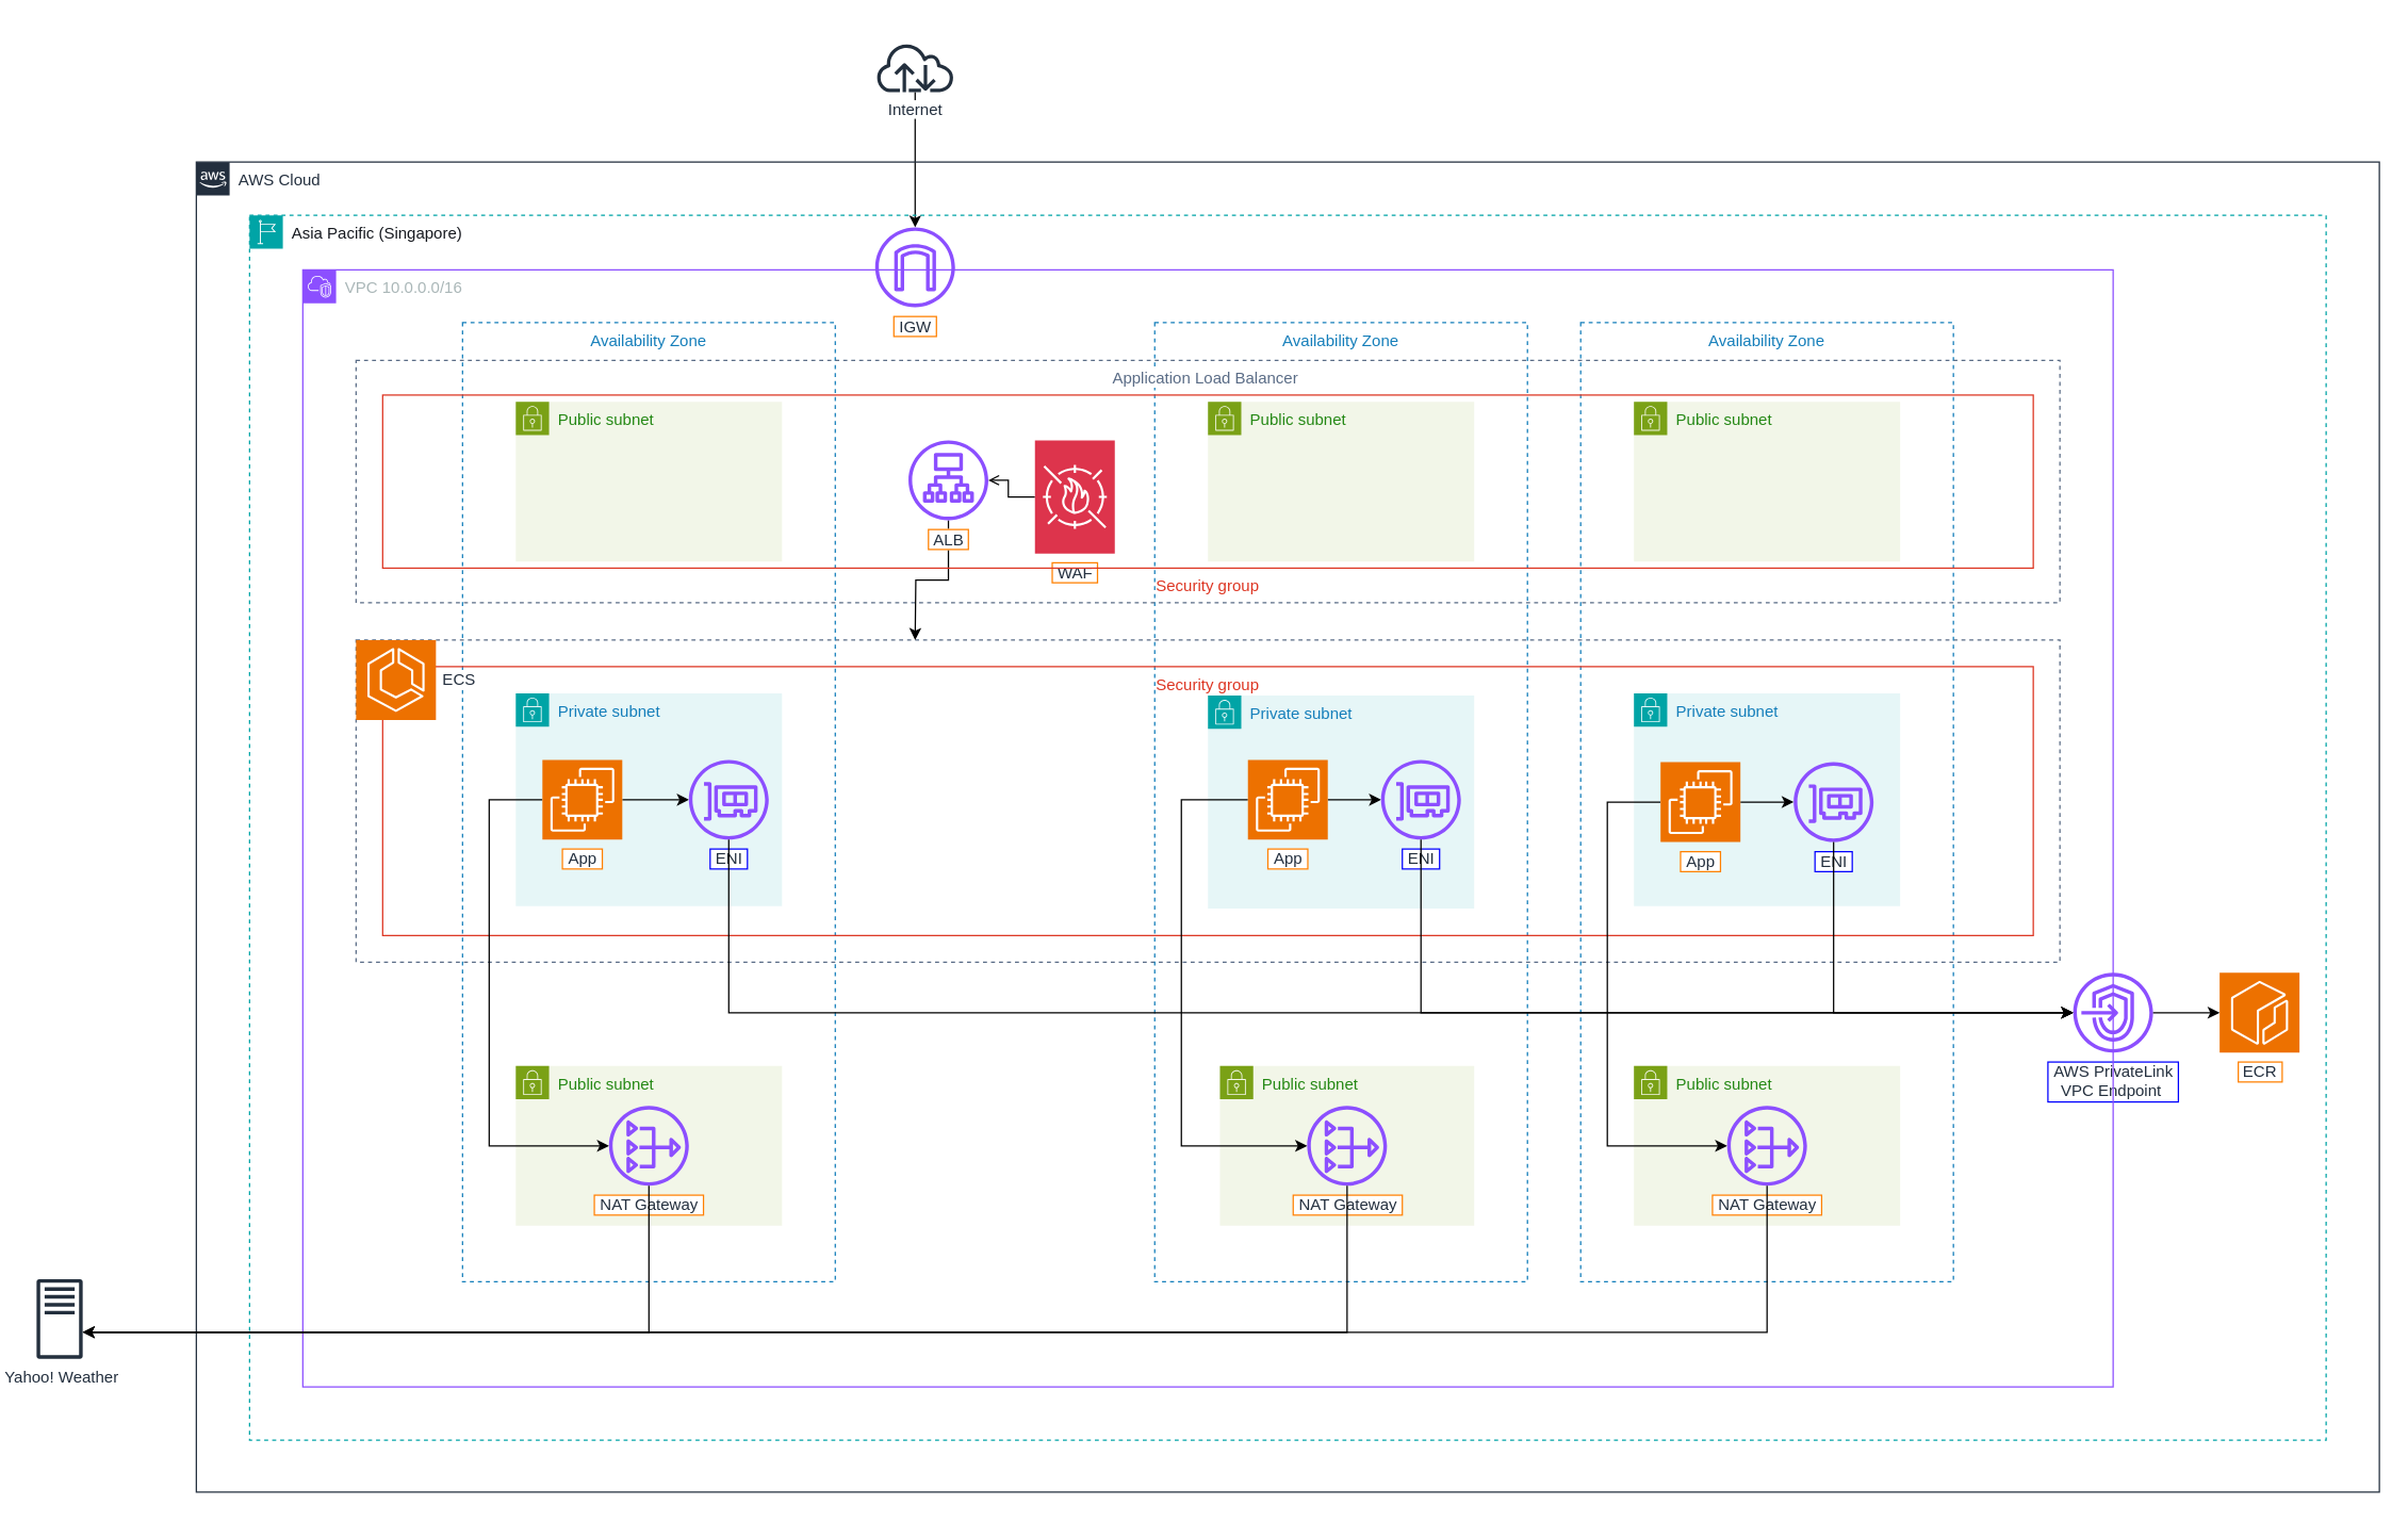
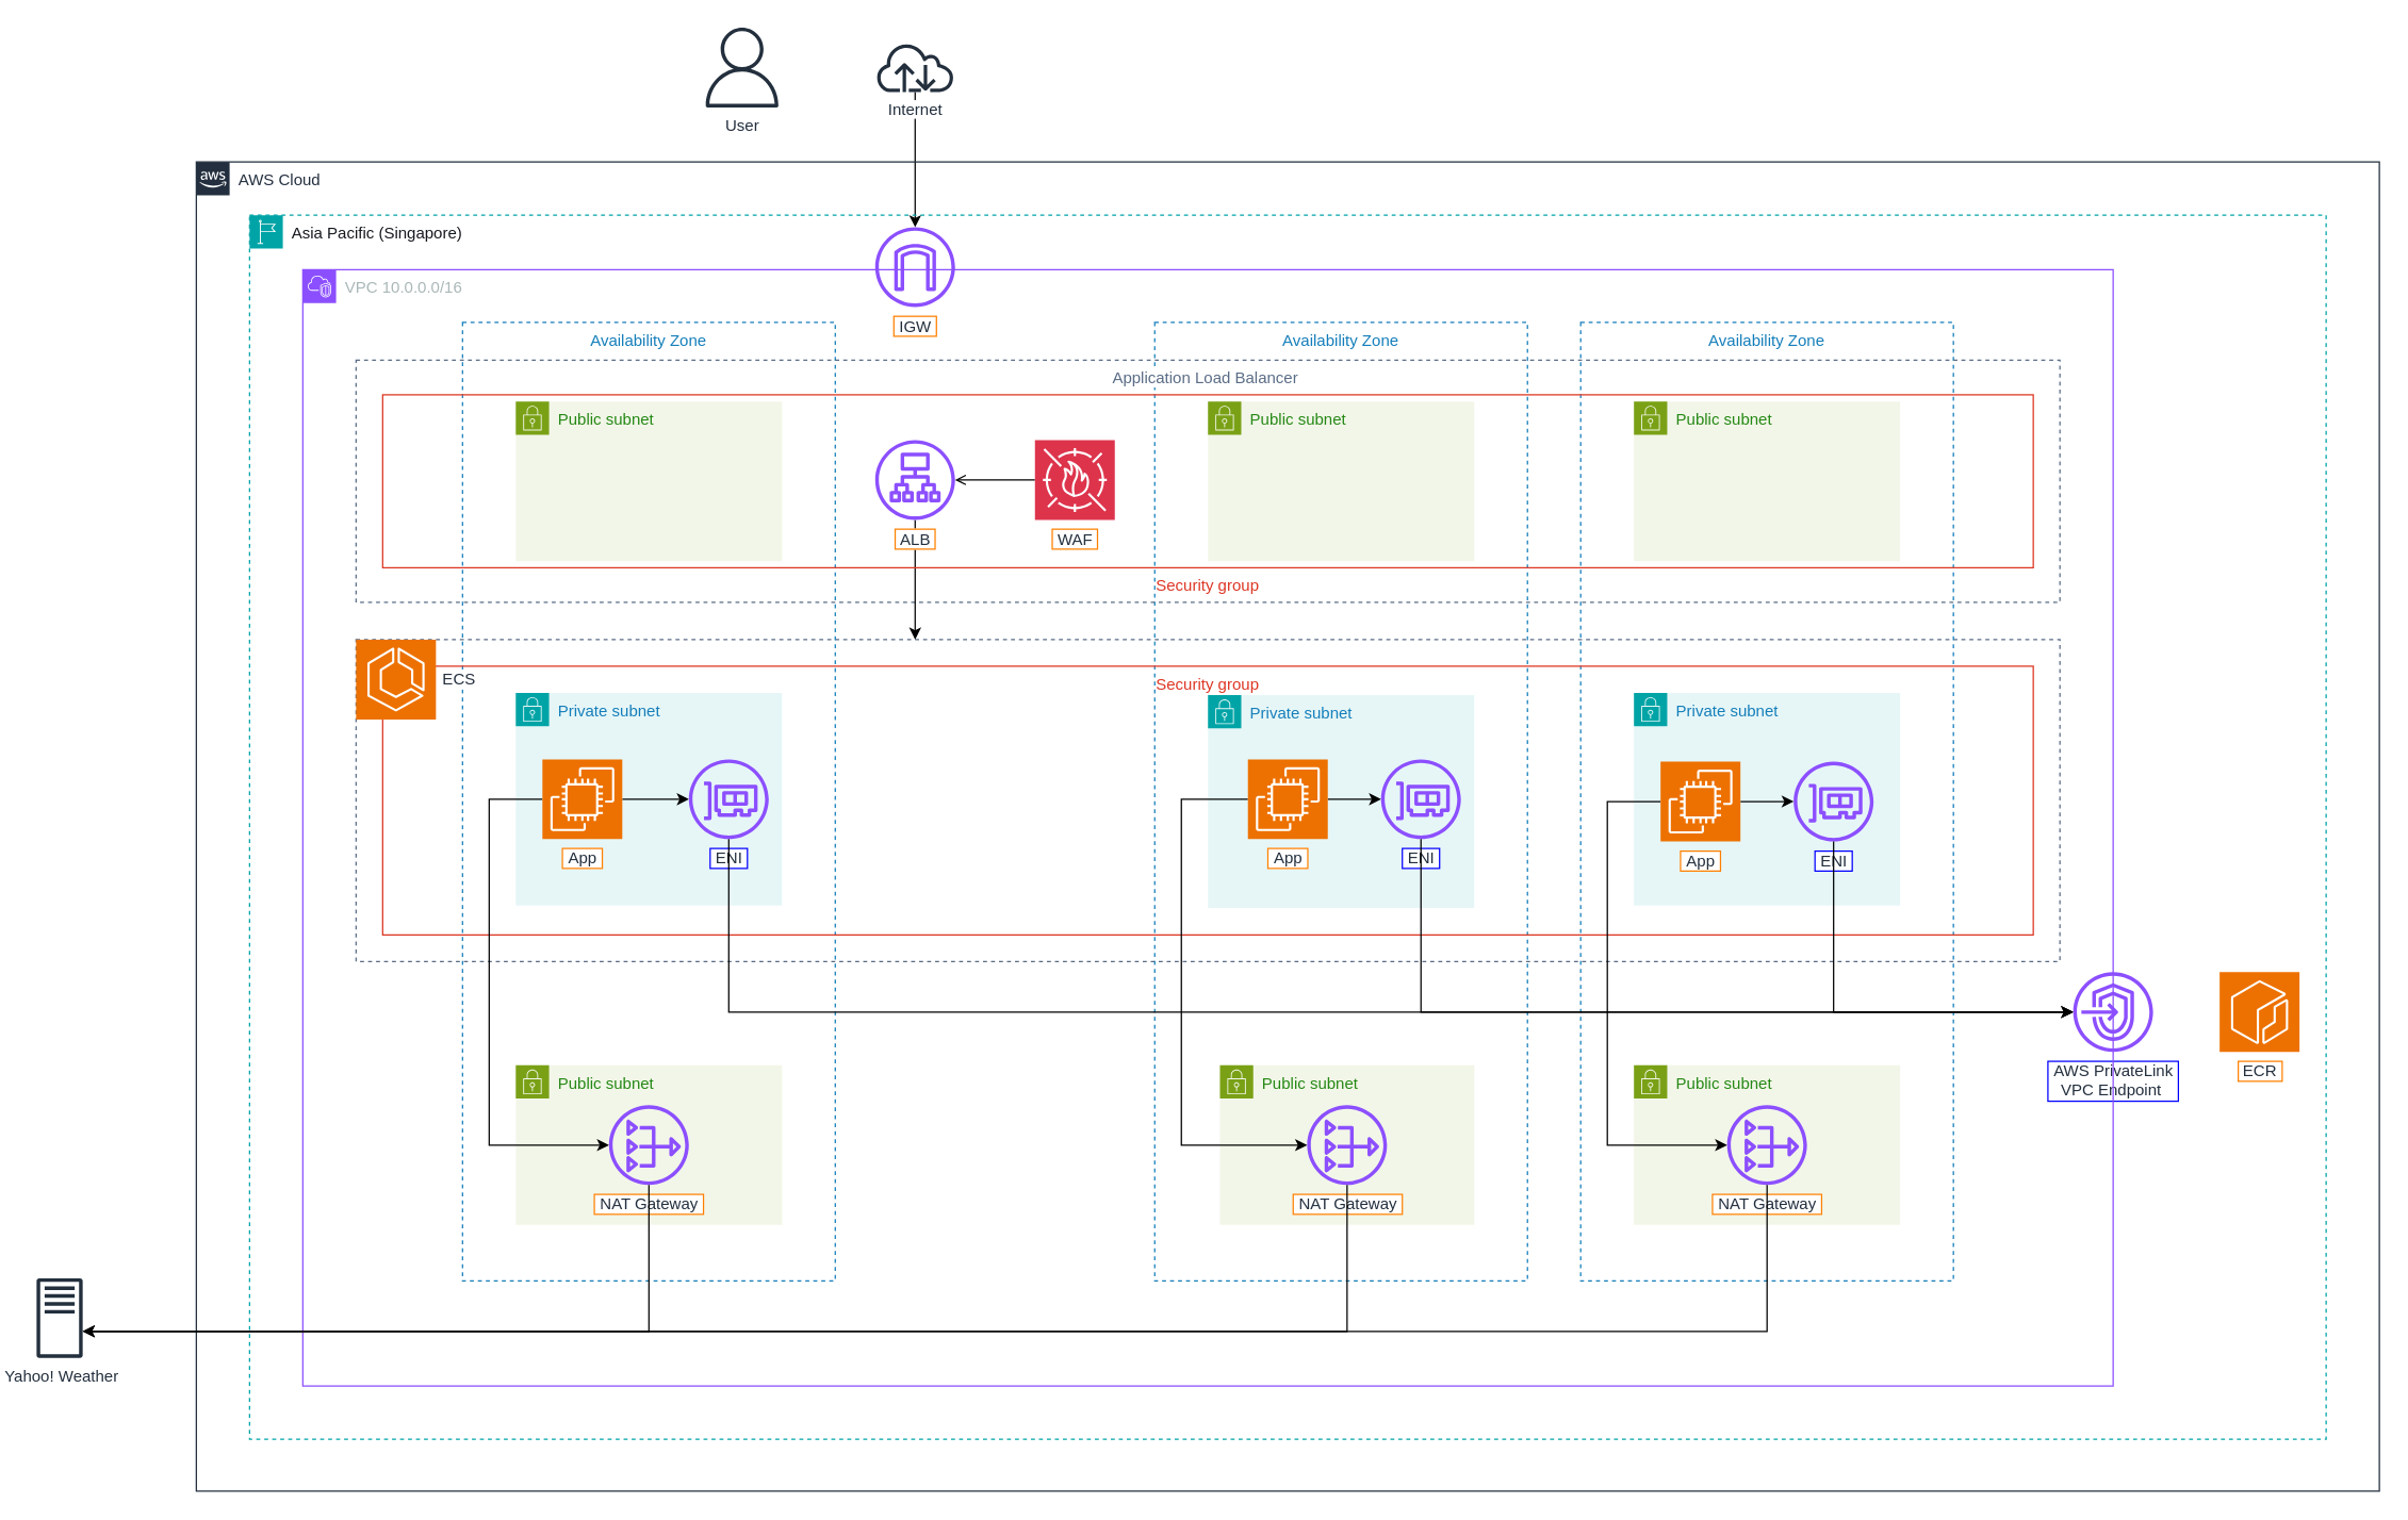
+ <mxCell id="50" value="User" style="sketch=0;outlineConnect=0;fontColor=#232F3E;gradientColor=none;fillColor=#232F3D;strokeColor=none;dashed=0;verticalLabelPosition=bottom;verticalAlign=top;align=center;html=1;fontSize=12;fontStyle=0;aspect=fixed;pointerEvents=1;shape=mxgraph.aws4.user;labelBackgroundColor=default;labelBorderColor=none;" vertex="1" parent="1"><mxGeometry x="520" y="20" width="60" height="60" as="geometry" /></mxCell>
- <mxCell id="25" value="&amp;nbsp;ALB&amp;nbsp;" style="sketch=0;outlineConnect=0;fontColor=#232F3E;gradientColor=none;fillColor=#8C4FFF;strokeColor=none;dashed=0;verticalLabelPosition=bottom;verticalAlign=top;align=center;html=1;fontSize=12;fontStyle=0;aspect=fixed;pointerEvents=1;shape=mxgraph.aws4.application_load_balancer;labelBackgroundColor=default;labelBorderColor=#FF8000;container=0;" vertex="1" parent="8"><mxGeometry x="455.003" y="128" width="60" height="60" as="geometry" /></mxCell>
+ <mxCell id="25" value="&amp;nbsp;ALB&amp;nbsp;" style="sketch=0;outlineConnect=0;fontColor=#232F3E;gradientColor=none;fillColor=#8C4FFF;strokeColor=none;dashed=0;verticalLabelPosition=bottom;verticalAlign=top;align=center;html=1;fontSize=12;fontStyle=0;aspect=fixed;pointerEvents=1;shape=mxgraph.aws4.application_load_balancer;labelBackgroundColor=default;labelBorderColor=#FF8000;container=0;" vertex="1" parent="8"><mxGeometry x="430.003" y="128" width="60" height="60" as="geometry" /></mxCell>
- <mxCell id="27" value="&amp;nbsp;WAF&amp;nbsp;" style="sketch=0;points=[[0,0,0],[0.25,0,0],[0.5,0,0],[0.75,0,0],[1,0,0],[0,1,0],[0.25,1,0],[0.5,1,0],[0.75,1,0],[1,1,0],[0,0.25,0],[0,0.5,0],[0,0.75,0],[1,0.25,0],[1,0.5,0],[1,0.75,0]];outlineConnect=0;fontColor=#232F3E;fillColor=#DD344C;strokeColor=#ffffff;dashed=0;verticalLabelPosition=bottom;verticalAlign=top;align=center;html=1;fontSize=12;fontStyle=0;aspect=fixed;shape=mxgraph.aws4.resourceIcon;resIcon=mxgraph.aws4.waf;labelBackgroundColor=default;labelBorderColor=#FF8000;" vertex="1" parent="8"><mxGeometry x="550.003" y="128" width="60" height="85" as="geometry" /></mxCell>
+ <mxCell id="27" value="&amp;nbsp;WAF&amp;nbsp;" style="sketch=0;points=[[0,0,0],[0.25,0,0],[0.5,0,0],[0.75,0,0],[1,0,0],[0,1,0],[0.25,1,0],[0.5,1,0],[0.75,1,0],[1,1,0],[0,0.25,0],[0,0.5,0],[0,0.75,0],[1,0.25,0],[1,0.5,0],[1,0.75,0]];outlineConnect=0;fontColor=#232F3E;fillColor=#DD344C;strokeColor=#ffffff;dashed=0;verticalLabelPosition=bottom;verticalAlign=top;align=center;html=1;fontSize=12;fontStyle=0;aspect=fixed;shape=mxgraph.aws4.resourceIcon;resIcon=mxgraph.aws4.waf;labelBackgroundColor=default;labelBorderColor=#FF8000;" vertex="1" parent="8"><mxGeometry x="550.003" y="128" width="60" height="60" as="geometry" /></mxCell>
- <mxCell id="7" style="edgeStyle=orthogonalEdgeStyle;rounded=0;orthogonalLoop=1;jettySize=auto;html=1;entryX=0;entryY=0.5;entryDx=0;entryDy=0;entryPerimeter=0;" edge="1" parent="4" source="5" target="6"><mxGeometry relative="1" as="geometry" /></mxCell>
